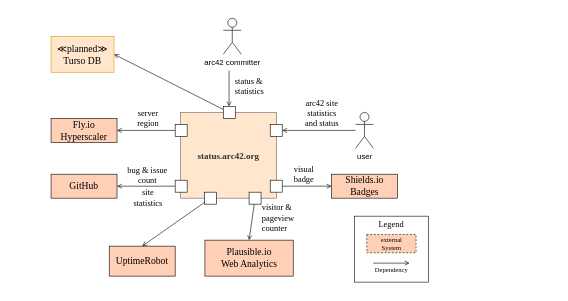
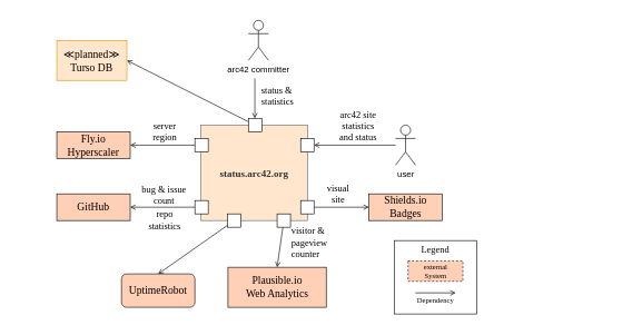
- <mxCell id="29" value="&lt;font style=&quot;font-size: 14px;&quot;&gt;visual&lt;br&gt;badge&lt;br&gt;&lt;/font&gt;" style="text;html=1;strokeColor=none;fillColor=none;align=center;verticalAlign=middle;whiteSpace=wrap;rounded=0;fontSize=14;fontFamily=Mark Pro;" parent="1" vertex="1"><mxGeometry x="460.37" y="276.97" width="91.63" height="28.03" as="geometry" /></mxCell>
+ <mxCell id="29" value="&lt;font style=&quot;font-size: 14px;&quot;&gt;visual&lt;br&gt;site&lt;br&gt;&lt;/font&gt;" style="text;html=1;strokeColor=none;fillColor=none;align=center;verticalAlign=middle;whiteSpace=wrap;rounded=0;fontSize=14;fontFamily=Mark Pro;" parent="1" vertex="1"><mxGeometry x="460.37" y="276.97" width="91.63" height="28.03" as="geometry" /></mxCell>
- <mxCell id="37" value="&lt;font style=&quot;font-size: 14px;&quot;&gt;site&lt;br&gt;statistics&lt;br&gt;&lt;/font&gt;" style="text;html=1;strokeColor=none;fillColor=none;align=center;verticalAlign=middle;whiteSpace=wrap;rounded=0;fontSize=14;fontFamily=Mark Pro;" vertex="1" parent="1"><mxGeometry x="200.37" y="315.98" width="91.63" height="28.03" as="geometry" /></mxCell>
+ <mxCell id="37" value="&lt;font style=&quot;font-size: 14px;&quot;&gt;repo&lt;br&gt;statistics&lt;br&gt;&lt;/font&gt;" style="text;html=1;strokeColor=none;fillColor=none;align=center;verticalAlign=middle;whiteSpace=wrap;rounded=0;fontSize=14;fontFamily=Mark Pro;" vertex="1" parent="1"><mxGeometry x="200.37" y="315.98" width="91.63" height="28.03" as="geometry" /></mxCell>
- <mxCell id="38" value="UptimeRobot" style="rounded=0;whiteSpace=wrap;html=1;fontFamily=Mark Pro;fontSize=16;fillColor=#FFCFB6;" vertex="1" parent="1"><mxGeometry x="181" y="410" width="110" height="50" as="geometry" /></mxCell>
+ <mxCell id="38" value="UptimeRobot" style="whiteSpace=wrap;html=1;fontFamily=Mark Pro;fontSize=16;fillColor=#FFCFB6;rounded=1;" vertex="1" parent="1"><mxGeometry x="181" y="410" width="110" height="50" as="geometry" /></mxCell>
